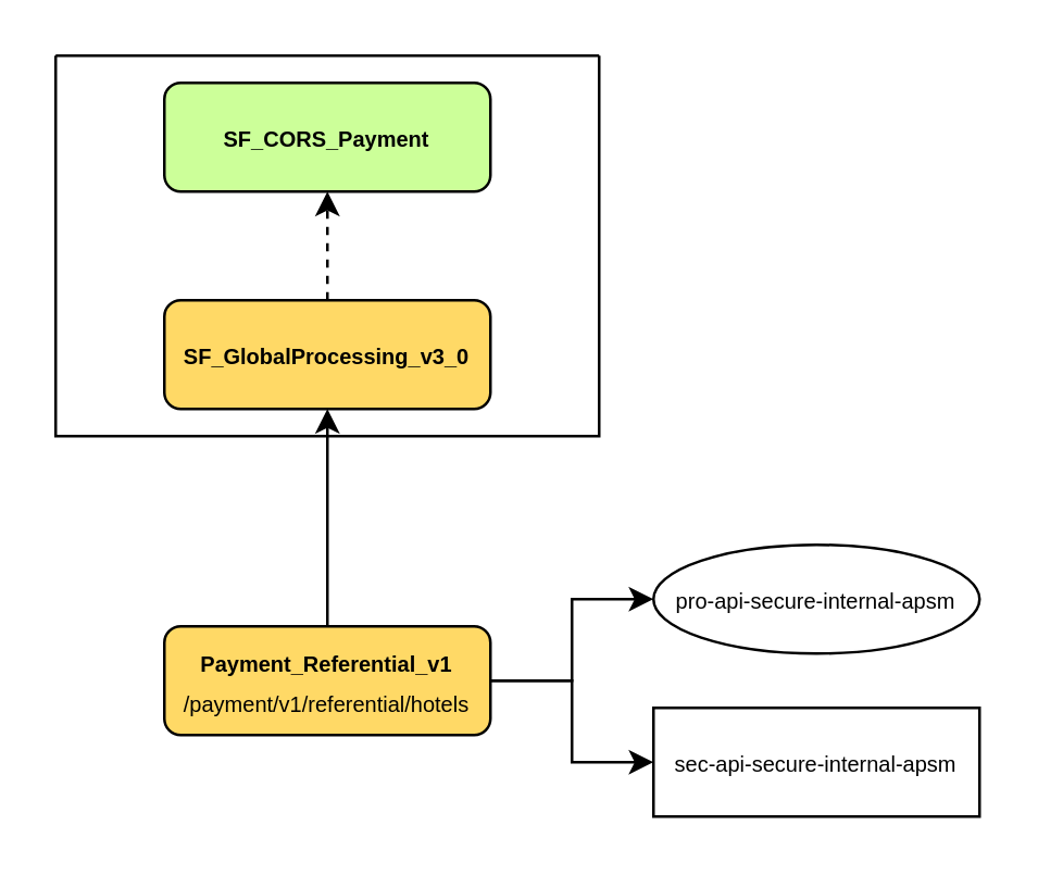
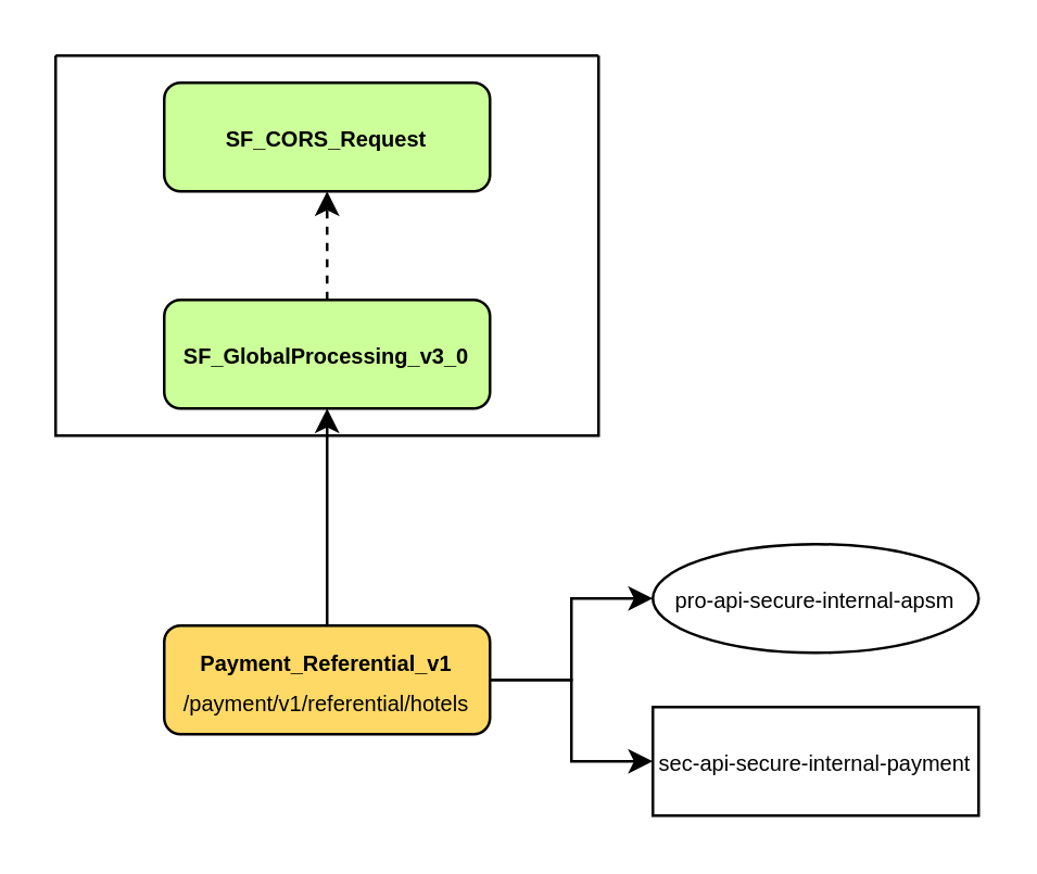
- <mxCell id="8" value="&lt;font style=&quot;&quot;&gt;&lt;b&gt;&lt;font style=&quot;font-size: 8px;&quot;&gt;SF_CORS_Payment&lt;/font&gt;&lt;/b&gt;&lt;br&gt;&lt;/font&gt;" style="rounded=1;whiteSpace=wrap;html=1;align=center;fillColor=#CCFF99;" vertex="1" parent="1"><mxGeometry x="60" y="30" width="120" height="40" as="geometry" /></mxCell>
+ <mxCell id="8" value="&lt;font style=&quot;&quot;&gt;&lt;b&gt;&lt;font style=&quot;font-size: 8px;&quot;&gt;SF_CORS_Request&lt;/font&gt;&lt;/b&gt;&lt;br&gt;&lt;/font&gt;" style="rounded=1;whiteSpace=wrap;html=1;align=center;fillColor=#CCFF99;" vertex="1" parent="1"><mxGeometry x="60" y="30" width="120" height="40" as="geometry" /></mxCell>
- <mxCell id="7" value="&lt;font style=&quot;&quot;&gt;&lt;b&gt;&lt;font style=&quot;font-size: 8px;&quot;&gt;SF_GlobalProcessing_v3_0&lt;/font&gt;&lt;/b&gt;&lt;br&gt;&lt;/font&gt;" style="rounded=1;whiteSpace=wrap;html=1;align=center;fillColor=#ffd966;" vertex="1" parent="1"><mxGeometry x="60" y="110" width="120" height="40" as="geometry" /></mxCell>
+ <mxCell id="7" value="&lt;font style=&quot;&quot;&gt;&lt;b&gt;&lt;font style=&quot;font-size: 8px;&quot;&gt;SF_GlobalProcessing_v3_0&lt;/font&gt;&lt;/b&gt;&lt;br&gt;&lt;/font&gt;" style="rounded=1;whiteSpace=wrap;html=1;align=center;fillColor=#CCFF99;" vertex="1" parent="1"><mxGeometry x="60" y="110" width="120" height="40" as="geometry" /></mxCell>
- <mxCell id="11" value="&lt;font style=&quot;font-size: 8px;&quot;&gt;sec-api-secure-internal-apsm&lt;/font&gt;" style="rounded=0;whiteSpace=wrap;html=1;" vertex="1" parent="1"><mxGeometry x="240" y="260" width="120" height="40" as="geometry" /></mxCell>
+ <mxCell id="11" value="&lt;font style=&quot;font-size: 8px;&quot;&gt;sec-api-secure-internal-payment&lt;/font&gt;" style="rounded=0;whiteSpace=wrap;html=1;" vertex="1" parent="1"><mxGeometry x="240" y="260" width="120" height="40" as="geometry" /></mxCell>
